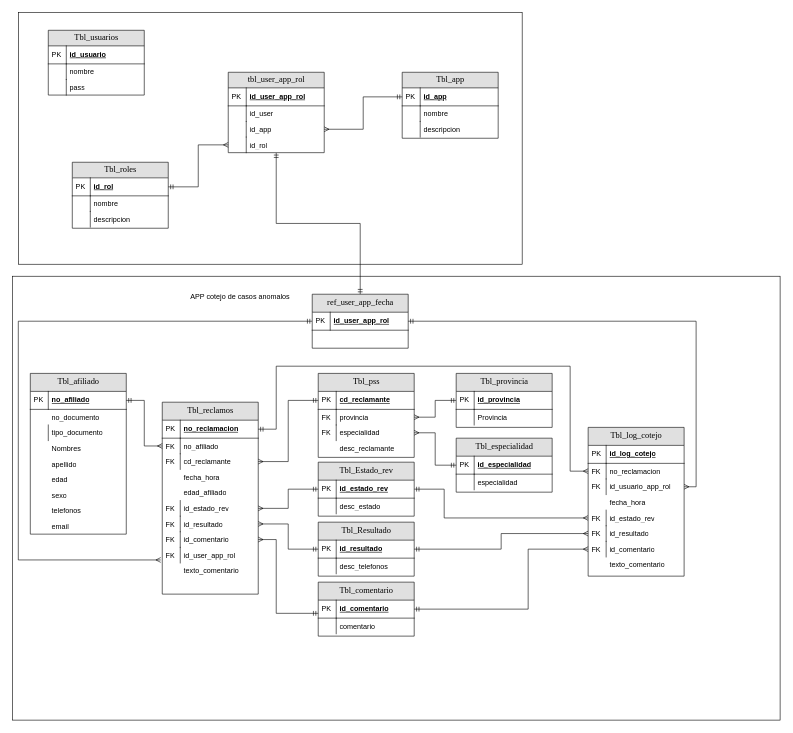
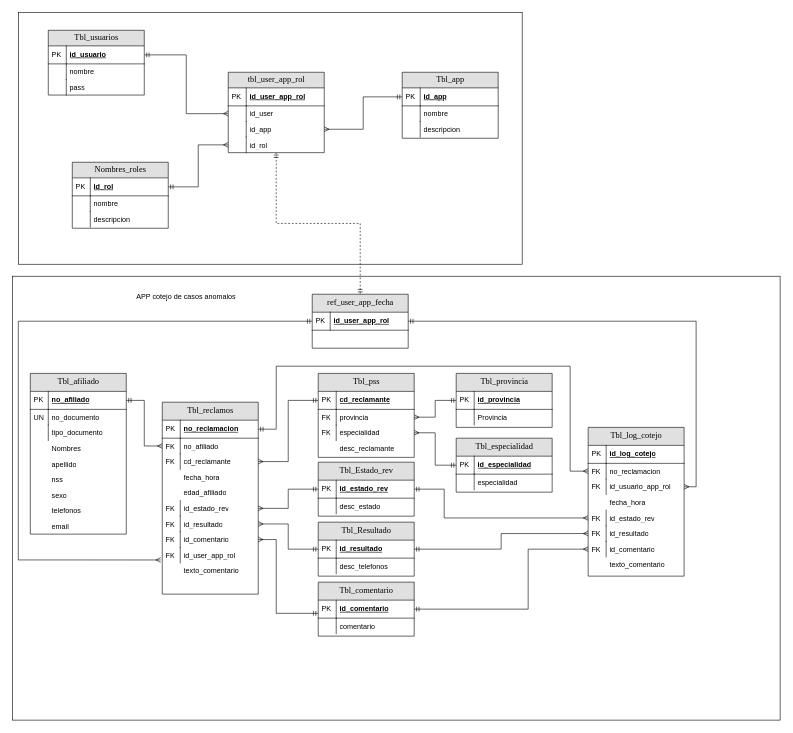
+ <mxCell id="18" style="edgeStyle=orthogonalEdgeStyle;rounded=0;orthogonalLoop=1;jettySize=auto;html=1;strokeColor=default;endArrow=ERmany;endFill=0;startArrow=ERmandOne;startFill=0;exitX=1;exitY=0.5;exitDx=0;exitDy=0;" parent="1" source="20" target="30" edge="1"><mxGeometry relative="1" as="geometry"><Array as="points"><mxPoint x="310" y="91" /><mxPoint x="310" y="189" /></Array></mxGeometry></mxCell>
- <mxCell id="11" value="Tbl_roles" style="swimlane;html=1;fontStyle=0;childLayout=stackLayout;horizontal=1;startSize=26;fillColor=#e0e0e0;horizontalStack=0;resizeParent=1;resizeLast=0;collapsible=1;marginBottom=0;swimlaneFillColor=#ffffff;align=center;rounded=0;shadow=0;comic=0;labelBackgroundColor=none;strokeWidth=1;fontFamily=Verdana;fontSize=14" parent="1" vertex="1"><mxGeometry x="120" y="270" width="160" height="110" as="geometry" /></mxCell>
+ <mxCell id="11" value="Nombres_roles" style="swimlane;html=1;fontStyle=0;childLayout=stackLayout;horizontal=1;startSize=26;fillColor=#e0e0e0;horizontalStack=0;resizeParent=1;resizeLast=0;collapsible=1;marginBottom=0;swimlaneFillColor=#ffffff;align=center;rounded=0;shadow=0;comic=0;labelBackgroundColor=none;strokeWidth=1;fontFamily=Verdana;fontSize=14" parent="1" vertex="1"><mxGeometry x="120" y="270" width="160" height="110" as="geometry" /></mxCell>
- <mxCell id="26" style="edgeStyle=orthogonalEdgeStyle;rounded=0;orthogonalLoop=1;jettySize=auto;html=1;startArrow=ERmandOne;startFill=0;endArrow=ERmandOne;endFill=0;" edge="1" parent="1" source="27" target="130"><mxGeometry relative="1" as="geometry" /></mxCell>
+ <mxCell id="26" style="edgeStyle=orthogonalEdgeStyle;rounded=0;orthogonalLoop=1;jettySize=auto;html=1;startArrow=ERmandOne;startFill=0;endArrow=ERmandOne;endFill=0;dashed=1;" edge="1" parent="1" source="27" target="130"><mxGeometry relative="1" as="geometry" /></mxCell>
- <mxCell id="38" value="APP cotejo de casos anomalos" style="text;html=1;strokeColor=none;fillColor=none;align=center;verticalAlign=middle;whiteSpace=wrap;rounded=0;" parent="1" vertex="1"><mxGeometry x="310" y="480" width="180" height="30" as="geometry" /></mxCell>
+ <mxCell id="38" value="APP cotejo de casos anomalos" style="text;html=1;strokeColor=none;fillColor=none;align=center;verticalAlign=middle;whiteSpace=wrap;rounded=0;" parent="1" vertex="1"><mxGeometry x="220" y="480" width="180" height="30" as="geometry" /></mxCell>
+ <mxCell id="43" value="UN" style="shape=partialRectangle;top=0;left=0;bottom=0;html=1;fillColor=none;align=left;verticalAlign=top;spacingLeft=4;spacingRight=4;whiteSpace=wrap;overflow=hidden;rotatable=0;points=[];portConstraint=eastwest;part=1;" parent="42" vertex="1" connectable="0"><mxGeometry width="30" height="26" as="geometry" /></mxCell>
- <mxCell id="48" value="edad" style="shape=partialRectangle;top=0;left=0;right=0;bottom=0;html=1;align=left;verticalAlign=top;fillColor=none;spacingLeft=34;spacingRight=4;whiteSpace=wrap;overflow=hidden;rotatable=0;points=[[0,0.5],[1,0.5]];portConstraint=eastwest;dropTarget=0;" vertex="1" parent="39"><mxGeometry y="164" width="160" height="26" as="geometry" /></mxCell>
+ <mxCell id="48" value="nss" style="shape=partialRectangle;top=0;left=0;right=0;bottom=0;html=1;align=left;verticalAlign=top;fillColor=none;spacingLeft=34;spacingRight=4;whiteSpace=wrap;overflow=hidden;rotatable=0;points=[[0,0.5],[1,0.5]];portConstraint=eastwest;dropTarget=0;" vertex="1" parent="39"><mxGeometry y="164" width="160" height="26" as="geometry" /></mxCell>
